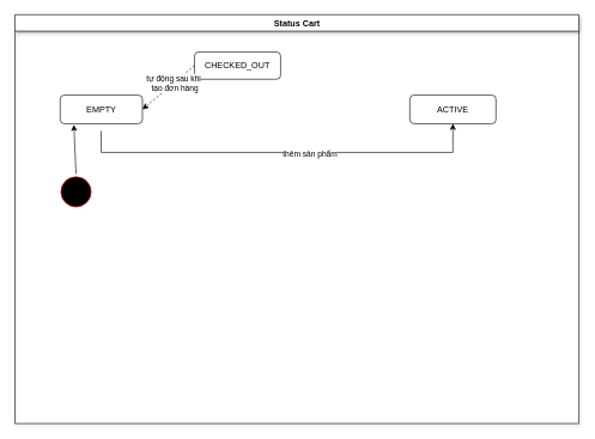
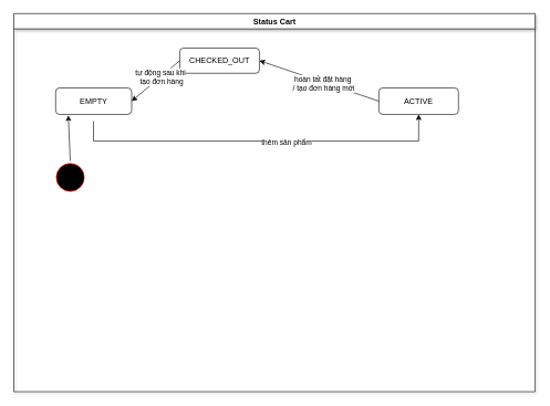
- <mxCell id="12" value="" style="endArrow=classic;html=1;rounded=0;entryX=1;entryY=0.5;entryDx=0;entryDy=0;exitX=0;exitY=0.5;exitDx=0;exitDy=0;dashed=1;" edge="1" parent="2" source="9" target="4"><mxGeometry width="50" height="50" relative="1" as="geometry"><mxPoint x="540" y="292" as="sourcePoint" /><mxPoint x="590" y="242" as="targetPoint" /></mxGeometry></mxCell>
+ <mxCell id="12" value="" style="endArrow=classic;html=1;rounded=0;entryX=1;entryY=0.5;entryDx=0;entryDy=0;exitX=0;exitY=0.5;exitDx=0;exitDy=0;" edge="1" parent="2" source="9" target="4"><mxGeometry width="50" height="50" relative="1" as="geometry"><mxPoint x="540" y="292" as="sourcePoint" /><mxPoint x="590" y="242" as="targetPoint" /></mxGeometry></mxCell>
+ <mxCell id="10" value="" style="endArrow=classic;html=1;rounded=0;entryX=1;entryY=0.5;entryDx=0;entryDy=0;exitX=0;exitY=0.5;exitDx=0;exitDy=0;" edge="1" parent="2" source="6" target="9"><mxGeometry width="50" height="50" relative="1" as="geometry"><mxPoint x="540" y="292" as="sourcePoint" /><mxPoint x="590" y="242" as="targetPoint" /></mxGeometry></mxCell>
+ <mxCell id="11" value="hoàn tất đặt hàng&amp;nbsp;&lt;div&gt;/ tạo đơn hàng mới&lt;/div&gt;" style="edgeLabel;html=1;align=center;verticalAlign=middle;resizable=0;points=[];" vertex="1" connectable="0" parent="10"><mxGeometry x="-0.085" y="2" relative="1" as="geometry"><mxPoint as="offset" /></mxGeometry></mxCell>
